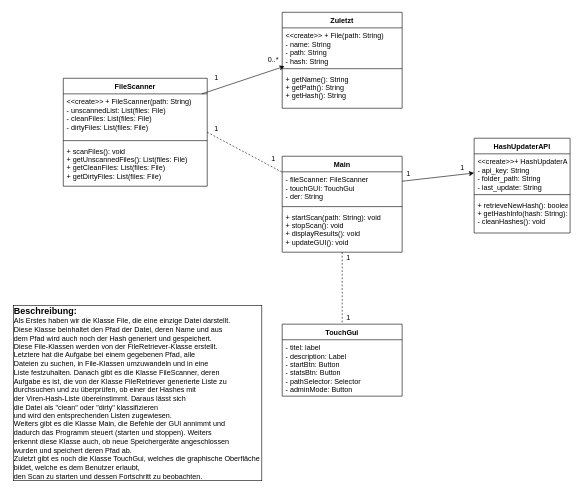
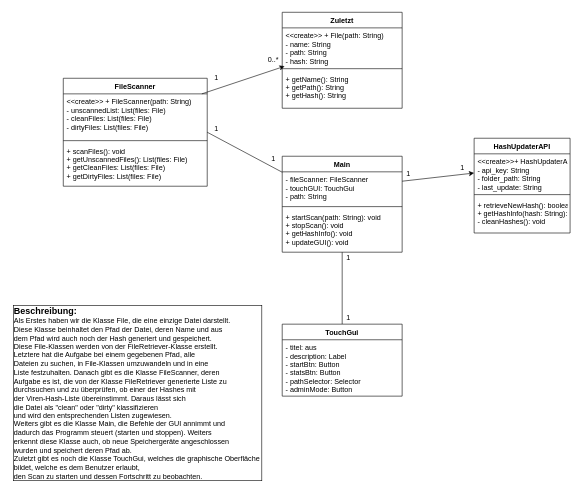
- <mxCell id="6" style="rounded=0;orthogonalLoop=1;jettySize=auto;html=1;exitX=1;exitY=0.5;exitDx=0;exitDy=0;endArrow=none;endFill=0;dashed=1;" parent="1" source="7" target="12" edge="1"><mxGeometry relative="1" as="geometry" /></mxCell>
+ <mxCell id="6" style="rounded=0;orthogonalLoop=1;jettySize=auto;html=1;exitX=1;exitY=0.5;exitDx=0;exitDy=0;endArrow=none;endFill=0;" parent="1" source="7" target="12" edge="1"><mxGeometry relative="1" as="geometry" /></mxCell>
- <mxCell id="13" value="- fileScanner: FileScanner&#10;- touchGUI: TouchGui&#10;- der: String" style="text;strokeColor=none;fillColor=none;align=left;verticalAlign=top;spacingLeft=4;spacingRight=4;overflow=hidden;rotatable=0;points=[[0,0.5],[1,0.5]];portConstraint=eastwest;" parent="12" vertex="1"><mxGeometry y="26" width="200" height="54" as="geometry" /></mxCell>
+ <mxCell id="13" value="- fileScanner: FileScanner&#10;- touchGUI: TouchGui&#10;- path: String" style="text;strokeColor=none;fillColor=none;align=left;verticalAlign=top;spacingLeft=4;spacingRight=4;overflow=hidden;rotatable=0;points=[[0,0.5],[1,0.5]];portConstraint=eastwest;" parent="12" vertex="1"><mxGeometry y="26" width="200" height="54" as="geometry" /></mxCell>
- <mxCell id="15" value="+ startScan(path: String): void&#10;+ stopScan(): void&#10;+ displayResults(): void&#10;+ updateGUI(): void" style="text;strokeColor=none;fillColor=none;align=left;verticalAlign=top;spacingLeft=4;spacingRight=4;overflow=hidden;rotatable=0;points=[[0,0.5],[1,0.5]];portConstraint=eastwest;" parent="12" vertex="1"><mxGeometry y="88" width="200" height="72" as="geometry" /></mxCell>
+ <mxCell id="15" value="+ startScan(path: String): void&#10;+ stopScan(): void&#10;+ getHashInfo(): void&#10;+ updateGUI(): void" style="text;strokeColor=none;fillColor=none;align=left;verticalAlign=top;spacingLeft=4;spacingRight=4;overflow=hidden;rotatable=0;points=[[0,0.5],[1,0.5]];portConstraint=eastwest;" parent="12" vertex="1"><mxGeometry y="88" width="200" height="72" as="geometry" /></mxCell>
- <mxCell id="11" style="edgeStyle=none;rounded=0;orthogonalLoop=1;jettySize=auto;html=1;exitX=0.5;exitY=1;exitDx=0;exitDy=0;entryX=0.5;entryY=0;entryDx=0;entryDy=0;endArrow=none;endFill=0;dashed=1;" parent="1" source="12" target="16" edge="1"><mxGeometry relative="1" as="geometry" /></mxCell>
+ <mxCell id="11" style="edgeStyle=none;rounded=0;orthogonalLoop=1;jettySize=auto;html=1;exitX=0.5;exitY=1;exitDx=0;exitDy=0;entryX=0.5;entryY=0;entryDx=0;entryDy=0;endArrow=none;endFill=0;" parent="1" source="12" target="16" edge="1"><mxGeometry relative="1" as="geometry" /></mxCell>
- <mxCell id="17" value="- titel: label&#10;- description: Label&#10;- startBtn: Button&#10;- statsBtn: Button&#10;- pathSelector: Selector&#10;- adminMode: Button" style="text;strokeColor=none;fillColor=none;align=left;verticalAlign=top;spacingLeft=4;spacingRight=4;overflow=hidden;rotatable=0;points=[[0,0.5],[1,0.5]];portConstraint=eastwest;" parent="16" vertex="1"><mxGeometry y="26" width="200" height="94" as="geometry" /></mxCell>
+ <mxCell id="17" value="- titel: aus&#10;- description: Label&#10;- startBtn: Button&#10;- statsBtn: Button&#10;- pathSelector: Selector&#10;- adminMode: Button" style="text;strokeColor=none;fillColor=none;align=left;verticalAlign=top;spacingLeft=4;spacingRight=4;overflow=hidden;rotatable=0;points=[[0,0.5],[1,0.5]];portConstraint=eastwest;" parent="16" vertex="1"><mxGeometry y="26" width="200" height="94" as="geometry" /></mxCell>
